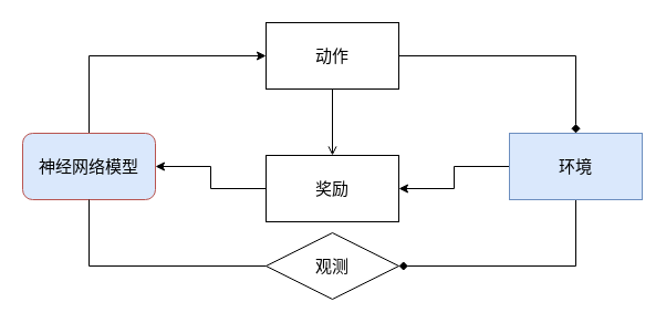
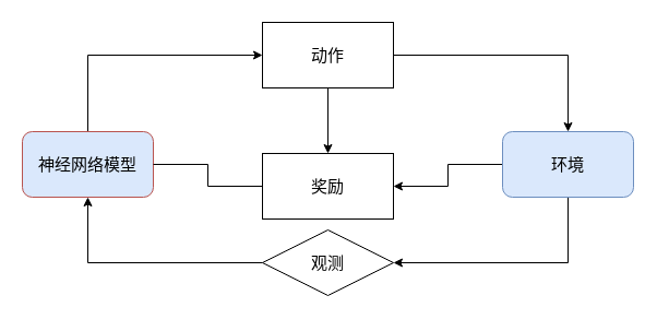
- <mxCell id="4" style="edgeStyle=orthogonalEdgeStyle;rounded=0;orthogonalLoop=1;jettySize=auto;html=1;exitX=1;exitY=0.5;exitDx=0;exitDy=0;entryX=0.5;entryY=0;entryDx=0;entryDy=0;endArrow=diamond;" edge="1" parent="1" source="6" target="12"><mxGeometry relative="1" as="geometry" /></mxCell>
+ <mxCell id="4" style="edgeStyle=orthogonalEdgeStyle;rounded=0;orthogonalLoop=1;jettySize=auto;html=1;exitX=1;exitY=0.5;exitDx=0;exitDy=0;entryX=0.5;entryY=0;entryDx=0;entryDy=0;" edge="1" parent="1" source="6" target="12"><mxGeometry relative="1" as="geometry" /></mxCell>
- <mxCell id="5" value="" style="edgeStyle=orthogonalEdgeStyle;rounded=0;orthogonalLoop=1;jettySize=auto;html=1;endArrow=open;" edge="1" parent="1" source="6" target="8"><mxGeometry relative="1" as="geometry" /></mxCell>
+ <mxCell id="5" value="" style="edgeStyle=orthogonalEdgeStyle;rounded=0;orthogonalLoop=1;jettySize=auto;html=1;" edge="1" parent="1" source="6" target="8"><mxGeometry relative="1" as="geometry" /></mxCell>
- <mxCell id="7" value="" style="edgeStyle=orthogonalEdgeStyle;rounded=0;orthogonalLoop=1;jettySize=auto;html=1;" edge="1" parent="1" source="8" target="3"><mxGeometry relative="1" as="geometry" /></mxCell>
+ <mxCell id="7" value="" style="edgeStyle=orthogonalEdgeStyle;rounded=0;orthogonalLoop=1;jettySize=auto;html=1;endArrow=none;" edge="1" parent="1" source="8" target="3"><mxGeometry relative="1" as="geometry" /></mxCell>
- <mxCell id="12" value="&lt;font style=&quot;font-size: 15px;&quot;&gt;环境&lt;/font&gt;" style="whiteSpace=wrap;html=1;fillColor=#dae8fc;strokeColor=#6c8ebf;rounded=0;" vertex="1" parent="1"><mxGeometry x="460" y="120" width="120" height="60" as="geometry" /></mxCell>
+ <mxCell id="12" value="&lt;font style=&quot;font-size: 15px;&quot;&gt;环境&lt;/font&gt;" style="rounded=1;whiteSpace=wrap;html=1;fillColor=#dae8fc;strokeColor=#6c8ebf;" vertex="1" parent="1"><mxGeometry x="460" y="120" width="120" height="60" as="geometry" /></mxCell>
- <mxCell id="13" style="edgeStyle=orthogonalEdgeStyle;rounded=0;orthogonalLoop=1;jettySize=auto;html=1;exitX=0;exitY=0.5;exitDx=0;exitDy=0;entryX=0.5;entryY=1;entryDx=0;entryDy=0;endArrow=none;" edge="1" parent="1" source="9" target="3"><mxGeometry relative="1" as="geometry" /></mxCell>
+ <mxCell id="13" style="edgeStyle=orthogonalEdgeStyle;rounded=0;orthogonalLoop=1;jettySize=auto;html=1;exitX=0;exitY=0.5;exitDx=0;exitDy=0;entryX=0.5;entryY=1;entryDx=0;entryDy=0;" edge="1" parent="1" source="9" target="3"><mxGeometry relative="1" as="geometry" /></mxCell>
- <mxCell id="10" style="edgeStyle=orthogonalEdgeStyle;rounded=0;orthogonalLoop=1;jettySize=auto;html=1;exitX=0.5;exitY=1;exitDx=0;exitDy=0;entryX=1;entryY=0.5;entryDx=0;entryDy=0;endArrow=diamond;" edge="1" parent="1" source="12" target="9"><mxGeometry relative="1" as="geometry" /></mxCell>
+ <mxCell id="10" style="edgeStyle=orthogonalEdgeStyle;rounded=0;orthogonalLoop=1;jettySize=auto;html=1;exitX=0.5;exitY=1;exitDx=0;exitDy=0;entryX=1;entryY=0.5;entryDx=0;entryDy=0;" edge="1" parent="1" source="12" target="9"><mxGeometry relative="1" as="geometry" /></mxCell>
